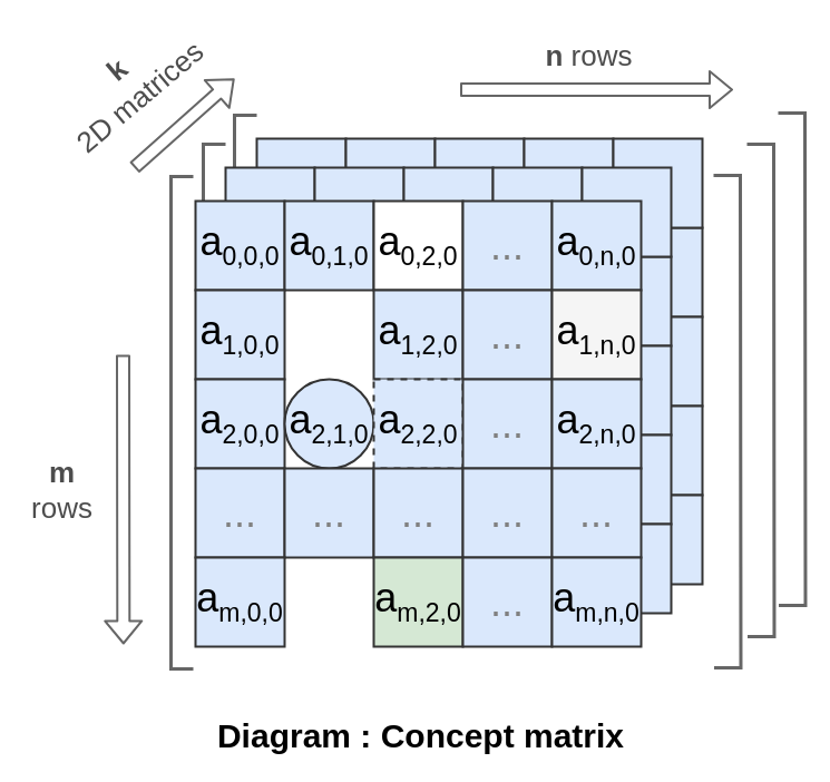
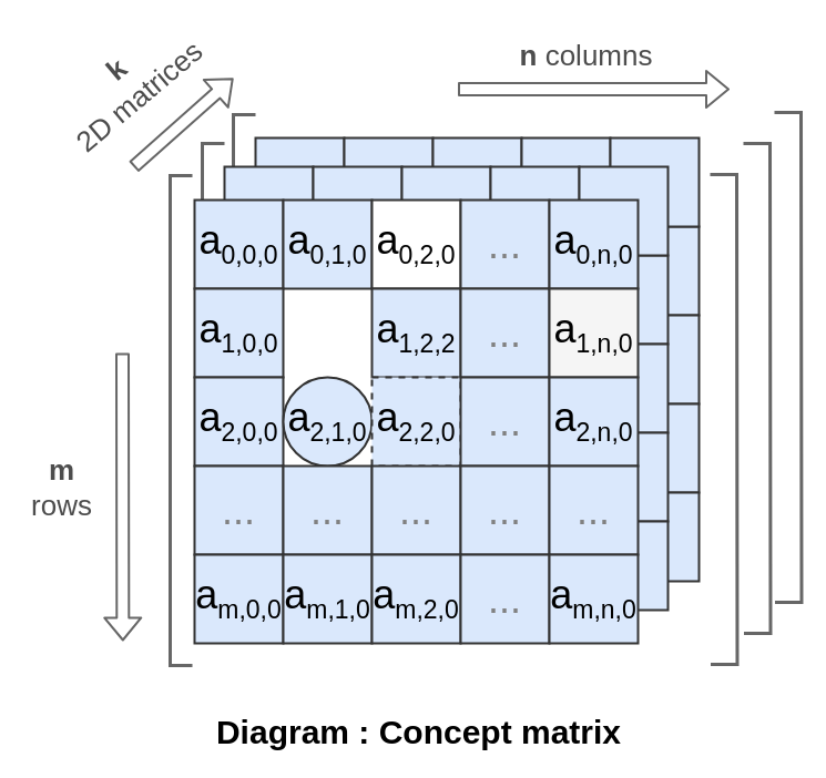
- <mxCell id="22" value="n &lt;span style=&quot;font-weight: normal&quot;&gt;rows&lt;/span&gt;" style="text;html=1;align=center;verticalAlign=middle;resizable=0;points=[];autosize=1;fontSize=26;fontColor=#4D4D4D;fontStyle=1" parent="1" vertex="1"><mxGeometry x="462.5" y="20" width="130" height="40" as="geometry" /></mxCell>
+ <mxCell id="22" value="n &lt;span style=&quot;font-weight: normal&quot;&gt;columns&lt;/span&gt;" style="text;html=1;align=center;verticalAlign=middle;resizable=0;points=[];autosize=1;fontSize=26;fontColor=#4D4D4D;fontStyle=1" parent="1" vertex="1"><mxGeometry x="462.5" y="20" width="130" height="40" as="geometry" /></mxCell>
- <mxCell id="37" value="a&lt;sub&gt;&lt;font style=&quot;font-size: 23px&quot;&gt;1,2,0&lt;/font&gt;&lt;/sub&gt;" style="whiteSpace=wrap;html=1;aspect=fixed;strokeWidth=2;fontSize=36;strokeColor=#333333;fillColor=#DAE8FC;fontColor=#000000;" parent="1" vertex="1"><mxGeometry x="335" y="250" width="80" height="80" as="geometry" /></mxCell>
+ <mxCell id="37" value="a&lt;sub&gt;&lt;font style=&quot;font-size: 23px&quot;&gt;1,2,2&lt;/font&gt;&lt;/sub&gt;" style="whiteSpace=wrap;html=1;aspect=fixed;strokeWidth=2;fontSize=36;strokeColor=#333333;fillColor=#DAE8FC;fontColor=#000000;" parent="1" vertex="1"><mxGeometry x="335" y="250" width="80" height="80" as="geometry" /></mxCell>
+ <mxCell id="53" value="a&lt;sub&gt;&lt;font style=&quot;font-size: 23px&quot;&gt;m,1,0&lt;/font&gt;&lt;/sub&gt;" style="whiteSpace=wrap;html=1;aspect=fixed;strokeWidth=2;fontSize=36;strokeColor=#333333;fillColor=#DAE8FC;fontColor=#000000;" parent="1" vertex="1"><mxGeometry x="255" y="490" width="80" height="80" as="geometry" /></mxCell>
- <mxCell id="54" value="a&lt;sub&gt;&lt;font style=&quot;font-size: 23px&quot;&gt;m,2,0&lt;/font&gt;&lt;/sub&gt;" style="whiteSpace=wrap;html=1;aspect=fixed;strokeWidth=2;fontSize=36;strokeColor=#333333;fillColor=#d5e8d4;fontColor=#000000;" parent="1" vertex="1"><mxGeometry x="335" y="490" width="80" height="80" as="geometry" /></mxCell>
+ <mxCell id="54" value="a&lt;sub&gt;&lt;font style=&quot;font-size: 23px&quot;&gt;m,2,0&lt;/font&gt;&lt;/sub&gt;" style="whiteSpace=wrap;html=1;aspect=fixed;strokeWidth=2;fontSize=36;strokeColor=#333333;fillColor=#DAE8FC;fontColor=#000000;" parent="1" vertex="1"><mxGeometry x="335" y="490" width="80" height="80" as="geometry" /></mxCell>
